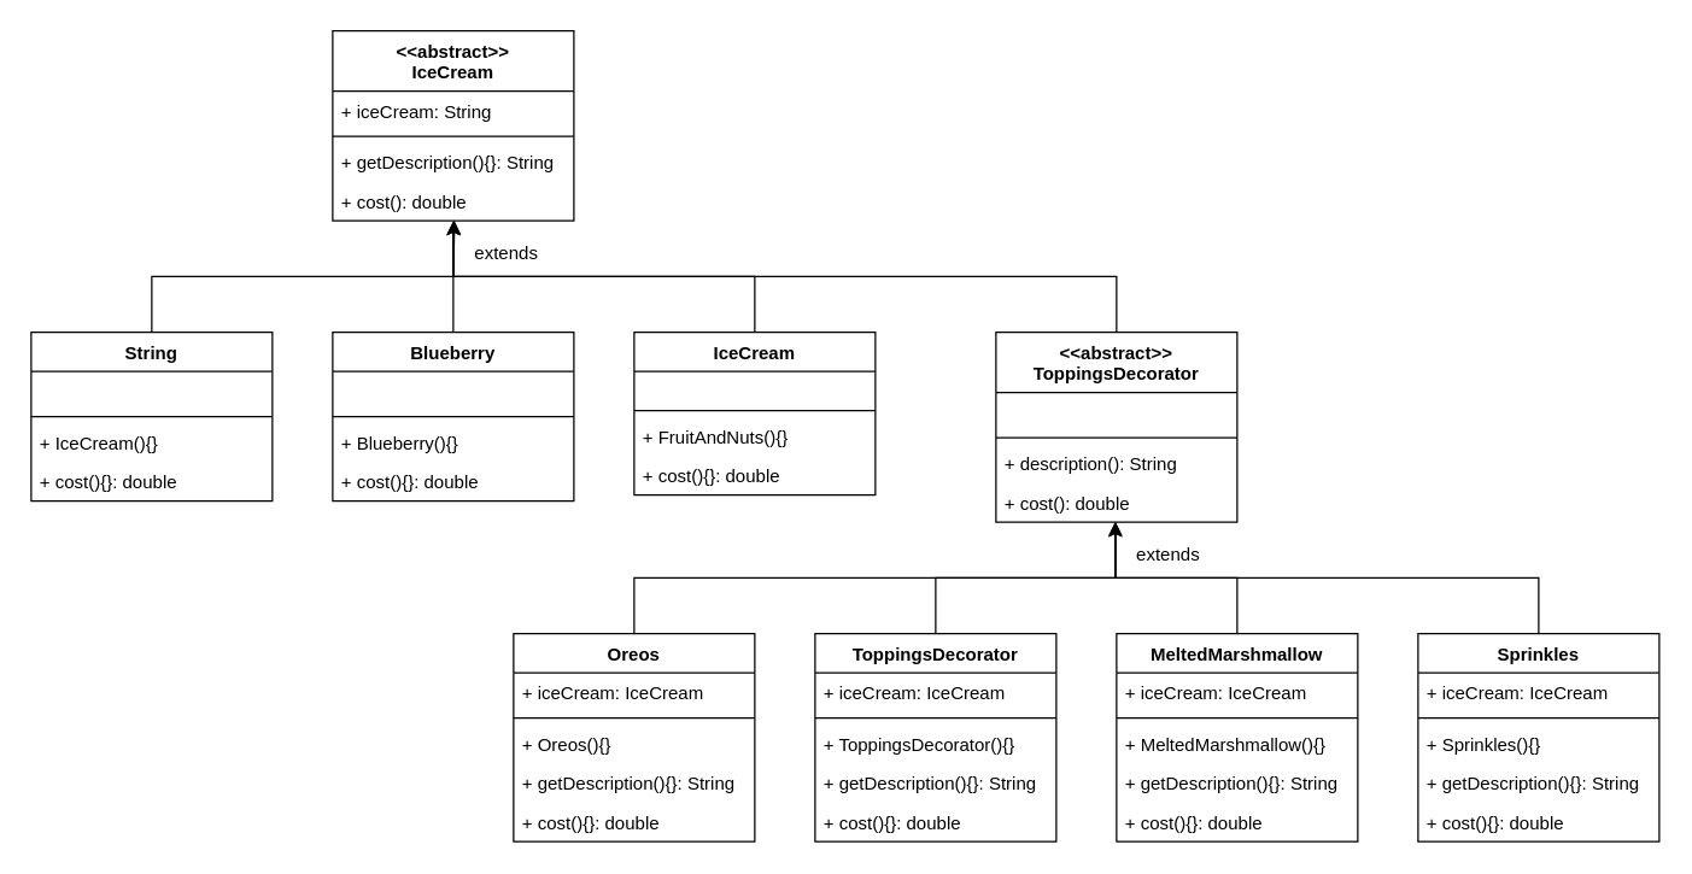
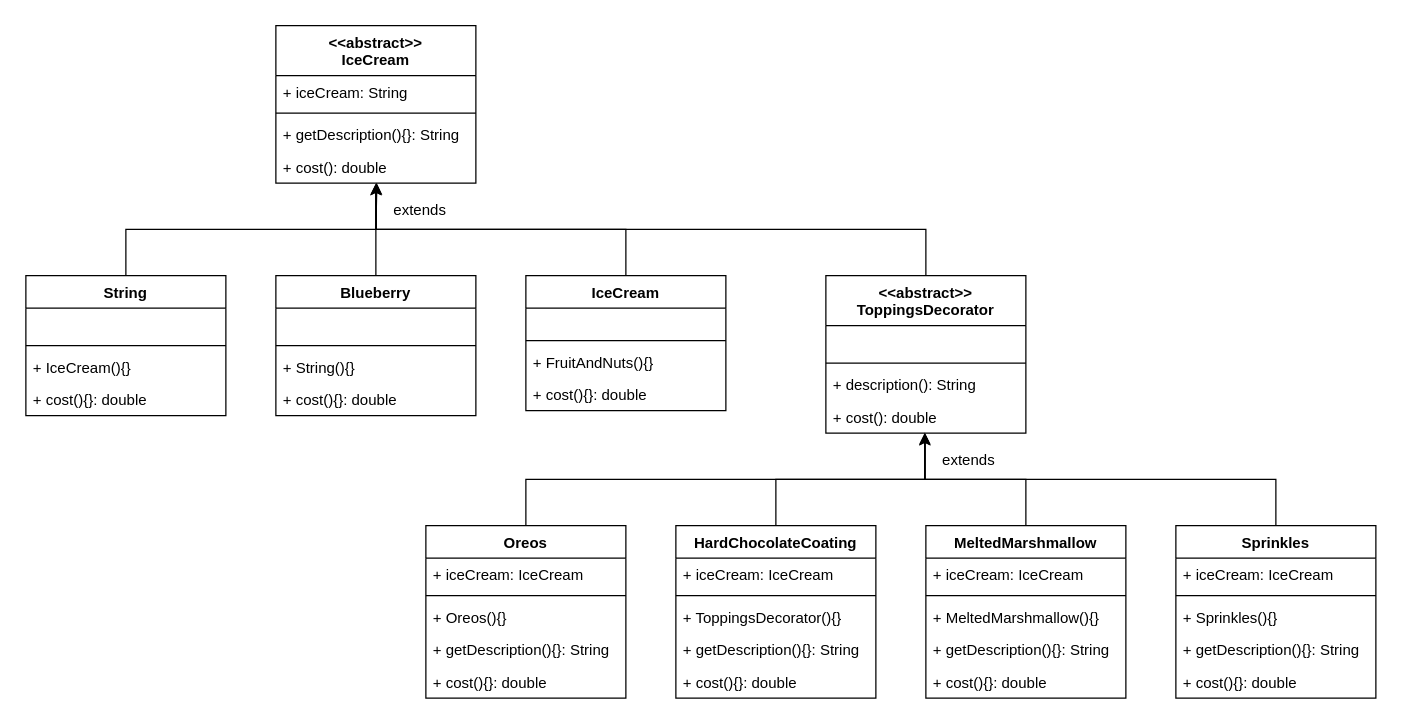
- <mxCell id="23" value="+ Blueberry(){}" style="text;fillColor=none;align=left;verticalAlign=top;spacingLeft=4;spacingRight=4;overflow=hidden;rotatable=0;points=[[0,0.5],[1,0.5]];portConstraint=eastwest;" parent="20" vertex="1"><mxGeometry y="60" width="160" height="26" as="geometry" /></mxCell>
+ <mxCell id="23" value="+ String(){}" style="text;fillColor=none;align=left;verticalAlign=top;spacingLeft=4;spacingRight=4;overflow=hidden;rotatable=0;points=[[0,0.5],[1,0.5]];portConstraint=eastwest;" parent="20" vertex="1"><mxGeometry y="60" width="160" height="26" as="geometry" /></mxCell>
- <mxCell id="39" value="ToppingsDecorator" style="swimlane;fontStyle=1;align=center;verticalAlign=top;childLayout=stackLayout;horizontal=1;startSize=26;horizontalStack=0;resizeParent=1;resizeParentMax=0;resizeLast=0;collapsible=1;marginBottom=0;fillColor=none;" parent="1" vertex="1"><mxGeometry x="540" y="420" width="160" height="138" as="geometry" /></mxCell>
+ <mxCell id="39" value="HardChocolateCoating" style="swimlane;fontStyle=1;align=center;verticalAlign=top;childLayout=stackLayout;horizontal=1;startSize=26;horizontalStack=0;resizeParent=1;resizeParentMax=0;resizeLast=0;collapsible=1;marginBottom=0;fillColor=none;" parent="1" vertex="1"><mxGeometry x="540" y="420" width="160" height="138" as="geometry" /></mxCell>
